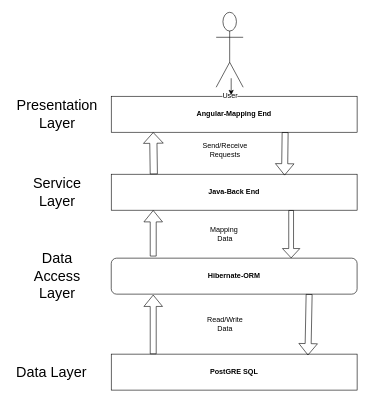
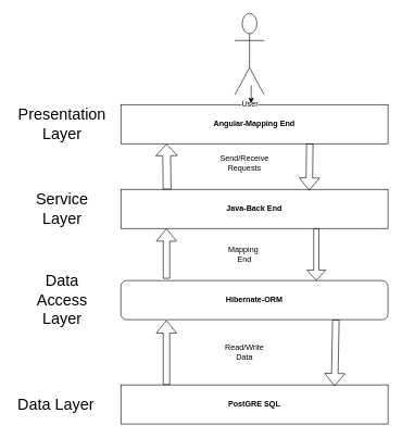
- <mxCell id="17" value="Mapping&amp;nbsp;&lt;br&gt;Data" style="text;html=1;strokeColor=none;fillColor=none;align=center;verticalAlign=middle;whiteSpace=wrap;rounded=0;" parent="1" vertex="1"><mxGeometry x="355" y="380" width="40" height="20" as="geometry" /></mxCell>
+ <mxCell id="17" value="Mapping&amp;nbsp;&lt;br&gt;End" style="text;html=1;strokeColor=none;fillColor=none;align=center;verticalAlign=middle;whiteSpace=wrap;rounded=0;" parent="1" vertex="1"><mxGeometry x="355" y="380" width="40" height="20" as="geometry" /></mxCell>
